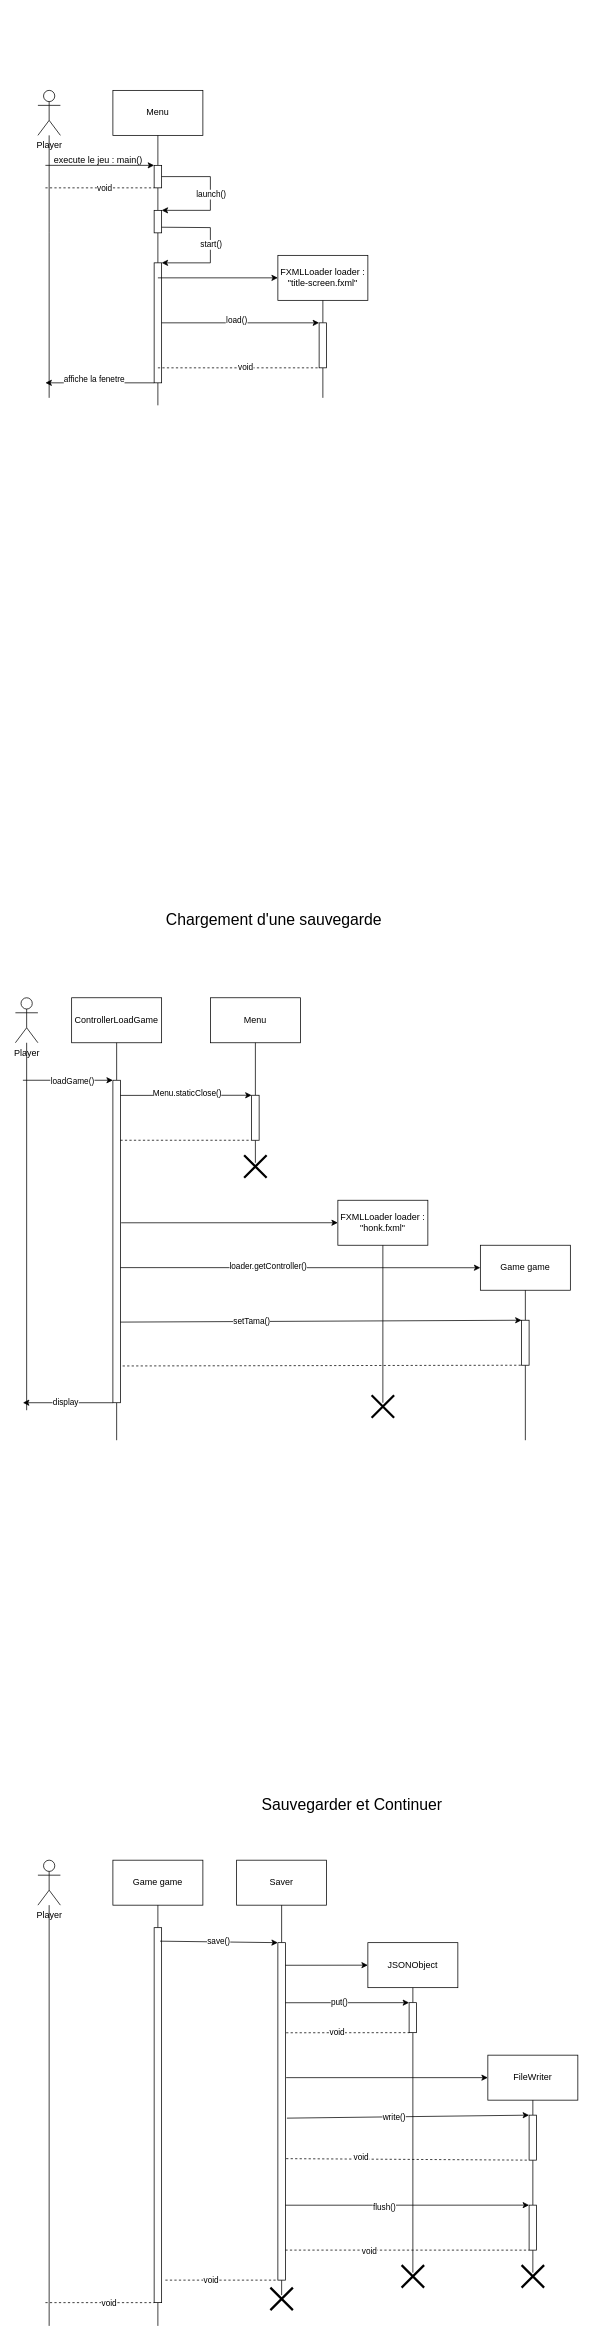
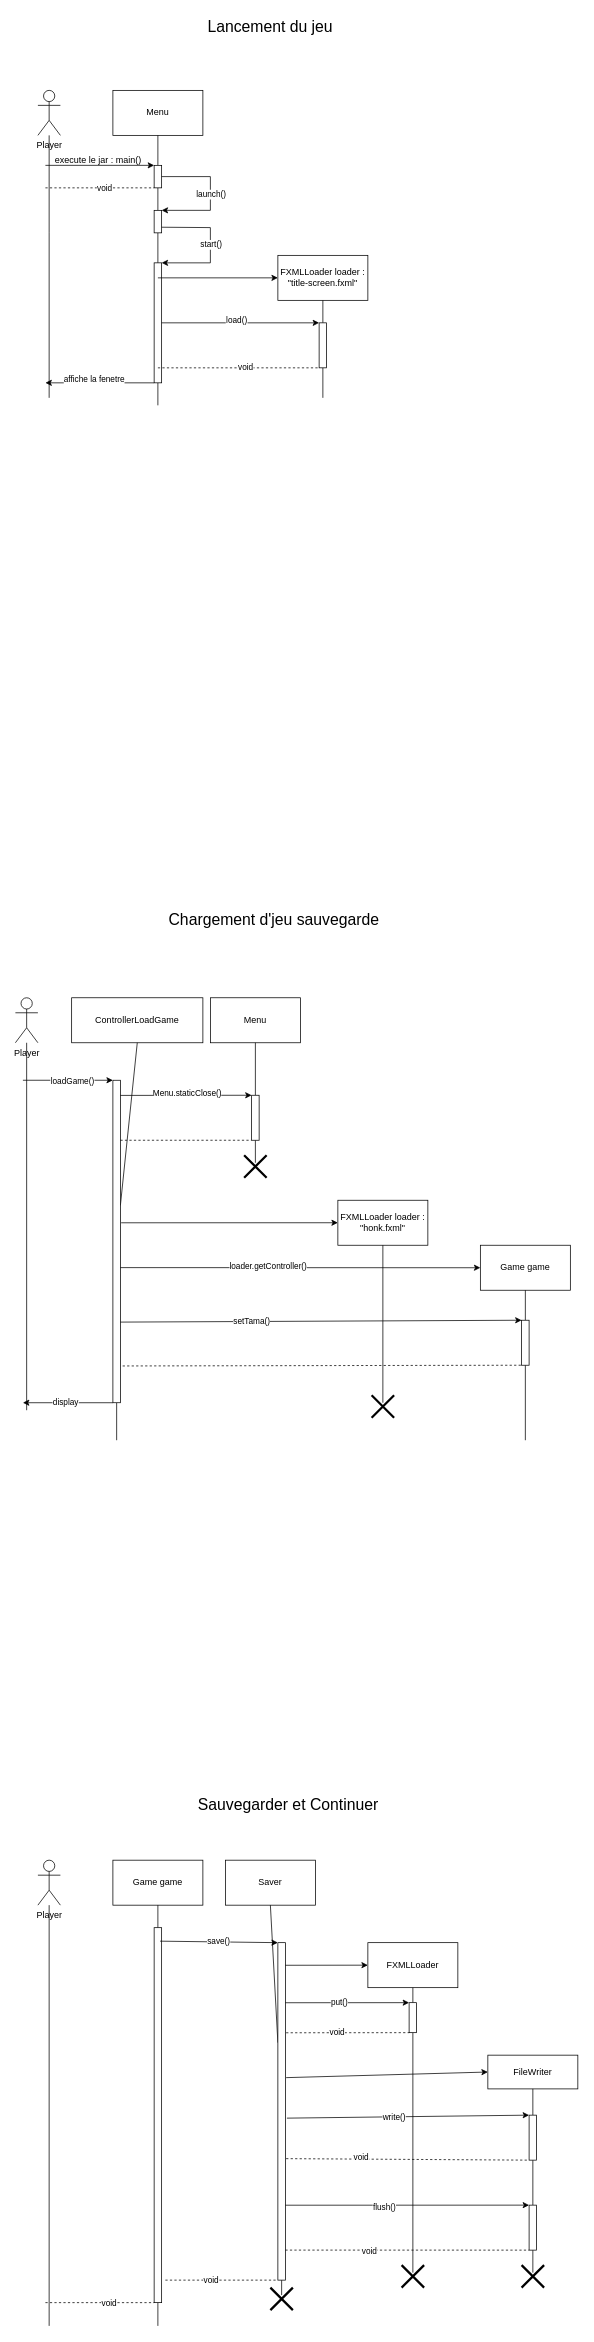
+ <mxCell id="3" value="Lancement du jeu" style="text;html=1;strokeColor=none;fillColor=none;align=center;verticalAlign=middle;whiteSpace=wrap;rounded=0;fontSize=21;" vertex="1" parent="1"><mxGeometry x="180" y="20" width="360" height="30" as="geometry" /></mxCell>
- <mxCell id="10" value="execute le jeu : main()" style="text;html=1;align=center;verticalAlign=middle;resizable=0;points=[];autosize=1;strokeColor=none;fillColor=none;" vertex="1" parent="1"><mxGeometry x="60" y="198" width="140" height="30" as="geometry" /></mxCell>
+ <mxCell id="10" value="execute le jar : main()" style="text;html=1;align=center;verticalAlign=middle;resizable=0;points=[];autosize=1;strokeColor=none;fillColor=none;" vertex="1" parent="1"><mxGeometry x="60" y="198" width="140" height="30" as="geometry" /></mxCell>
- <mxCell id="32" value="&lt;font style=&quot;font-size: 21px;&quot;&gt;Chargement d'une sauvegarde&lt;/font&gt;" style="text;html=1;strokeColor=none;fillColor=none;align=center;verticalAlign=middle;whiteSpace=wrap;rounded=0;" vertex="1" parent="1"><mxGeometry x="190" y="1210" width="350" height="30" as="geometry" /></mxCell>
+ <mxCell id="32" value="&lt;font style=&quot;font-size: 21px;&quot;&gt;Chargement d'jeu sauvegarde&lt;/font&gt;" style="text;html=1;strokeColor=none;fillColor=none;align=center;verticalAlign=middle;whiteSpace=wrap;rounded=0;" vertex="1" parent="1"><mxGeometry x="190" y="1210" width="350" height="30" as="geometry" /></mxCell>
- <mxCell id="35" value="ControllerLoadGame" style="rounded=0;whiteSpace=wrap;html=1;" vertex="1" parent="1"><mxGeometry x="95" y="1330" width="120" height="60" as="geometry" /></mxCell>
+ <mxCell id="35" value="ControllerLoadGame" style="rounded=0;whiteSpace=wrap;html=1;" vertex="1" parent="1"><mxGeometry x="95" y="1330" width="175" height="60" as="geometry" /></mxCell>
- <mxCell id="65" value="&lt;font style=&quot;font-size: 21px;&quot;&gt;Sauvegarder et Continuer&lt;/font&gt;" style="text;html=1;strokeColor=none;fillColor=none;align=center;verticalAlign=middle;whiteSpace=wrap;rounded=0;" vertex="1" parent="1"><mxGeometry x="334" y="2390" width="270" height="30" as="geometry" /></mxCell>
+ <mxCell id="65" value="&lt;font style=&quot;font-size: 21px;&quot;&gt;Sauvegarder et Continuer&lt;/font&gt;" style="text;html=1;strokeColor=none;fillColor=none;align=center;verticalAlign=middle;whiteSpace=wrap;rounded=0;" vertex="1" parent="1"><mxGeometry x="249" y="2390" width="270" height="30" as="geometry" /></mxCell>
- <mxCell id="72" value="Saver" style="rounded=0;whiteSpace=wrap;html=1;" vertex="1" parent="1"><mxGeometry x="315" y="2480" width="120" height="60" as="geometry" /></mxCell>
+ <mxCell id="72" value="Saver" style="rounded=0;whiteSpace=wrap;html=1;" vertex="1" parent="1"><mxGeometry x="300" y="2480" width="120" height="60" as="geometry" /></mxCell>
- <mxCell id="78" value="JSONObject" style="rounded=0;whiteSpace=wrap;html=1;" vertex="1" parent="1"><mxGeometry x="490" y="2590" width="120" height="60" as="geometry" /></mxCell>
+ <mxCell id="78" value="FXMLLoader" style="rounded=0;whiteSpace=wrap;html=1;" vertex="1" parent="1"><mxGeometry x="490" y="2590" width="120" height="60" as="geometry" /></mxCell>
- <mxCell id="87" value="FileWriter" style="rounded=0;whiteSpace=wrap;html=1;" vertex="1" parent="1"><mxGeometry x="650" y="2740" width="120" height="60" as="geometry" /></mxCell>
+ <mxCell id="87" value="FileWriter" style="rounded=0;whiteSpace=wrap;html=1;" vertex="1" parent="1"><mxGeometry x="650" y="2740" width="120" height="45" as="geometry" /></mxCell>
